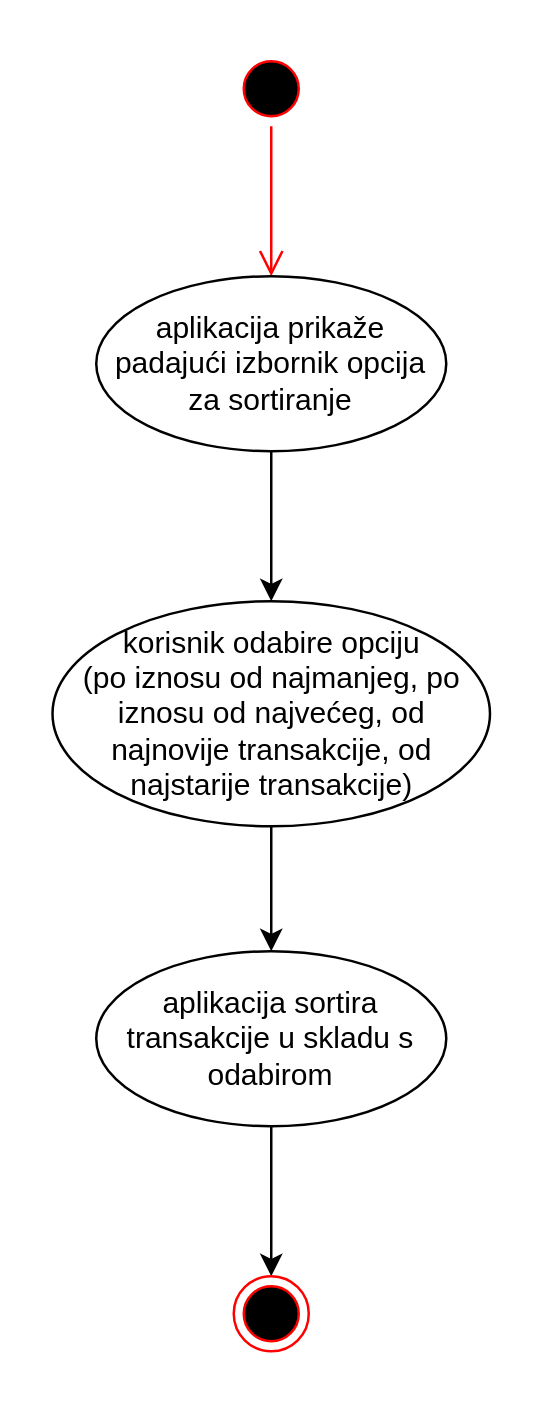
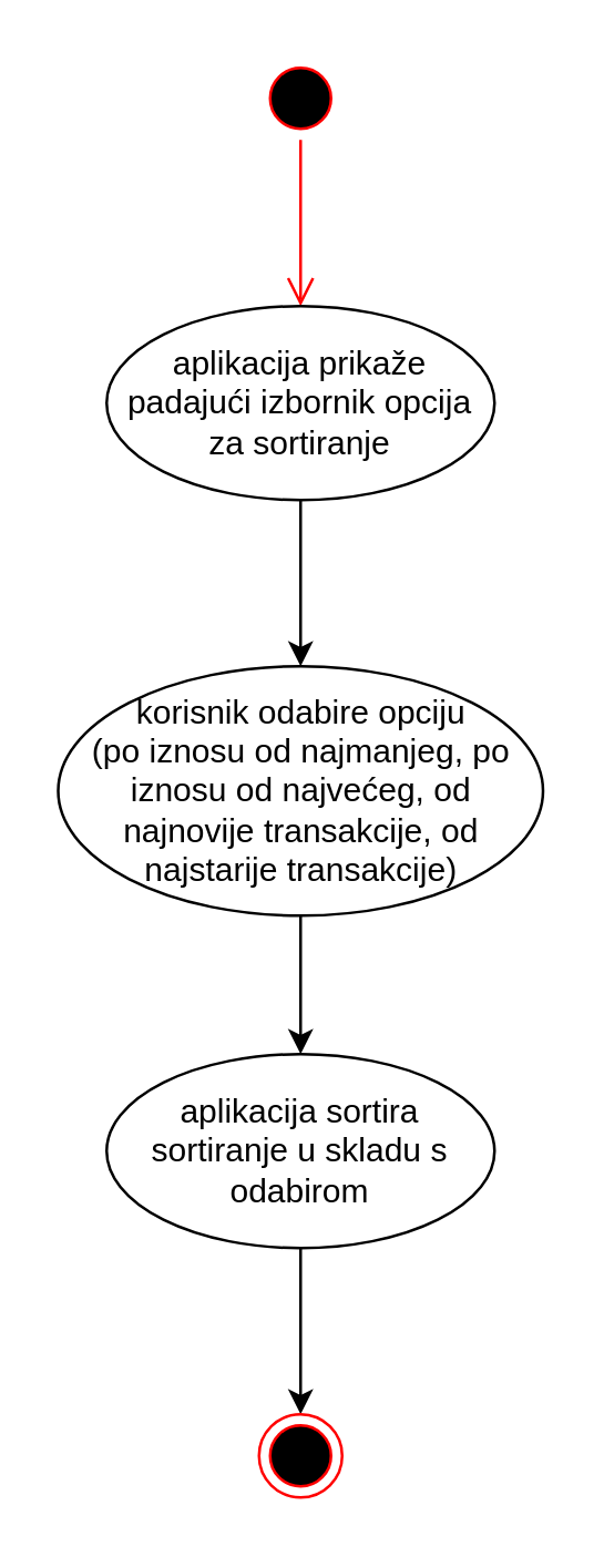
- <mxCell id="9" value="aplikacija sortira transakcije u skladu s odabirom" style="ellipse;whiteSpace=wrap;html=1;" parent="1" vertex="1"><mxGeometry x="38" y="380" width="140" height="70" as="geometry" /></mxCell>
+ <mxCell id="9" value="aplikacija sortira sortiranje u skladu s odabirom" style="ellipse;whiteSpace=wrap;html=1;" parent="1" vertex="1"><mxGeometry x="38" y="380" width="140" height="70" as="geometry" /></mxCell>
